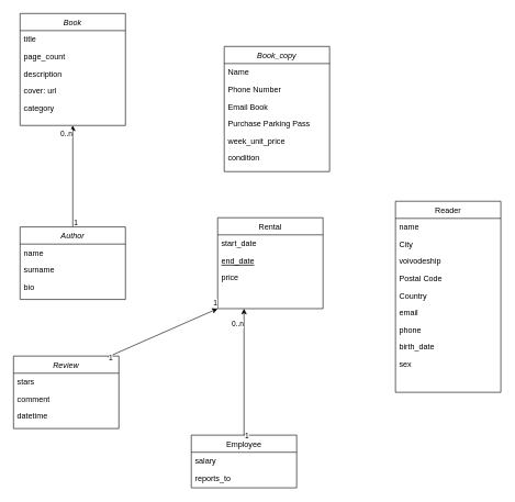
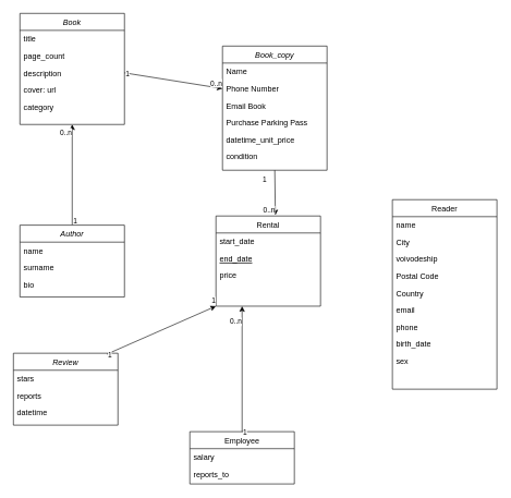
+ <mxCell id="47" value="" style="endArrow=classic;html=1;rounded=0;entryX=0;entryY=0.5;entryDx=0;entryDy=0;exitX=1;exitY=0.5;exitDx=0;exitDy=0;" edge="1" parent="1" source="30" target="4"><mxGeometry relative="1" as="geometry"><mxPoint x="210" y="170" as="sourcePoint" /><mxPoint x="380" y="150" as="targetPoint" /></mxGeometry></mxCell>
+ <mxCell id="48" value="1" style="edgeLabel;resizable=0;html=1;align=left;verticalAlign=bottom;" connectable="0" vertex="1" parent="47"><mxGeometry x="-1" relative="1" as="geometry"><mxPoint y="10" as="offset" /></mxGeometry></mxCell>
+ <mxCell id="49" value="0..n" style="edgeLabel;resizable=0;html=1;align=right;verticalAlign=bottom;" connectable="0" vertex="1" parent="47"><mxGeometry x="1" relative="1" as="geometry" /></mxCell>
- <mxCell id="7" value="week_unit_price" style="text;align=left;verticalAlign=top;spacingLeft=4;spacingRight=4;overflow=hidden;rotatable=0;points=[[0,0.5],[1,0.5]];portConstraint=eastwest;" vertex="1" parent="2"><mxGeometry y="130" width="160" height="26" as="geometry" /></mxCell>
+ <mxCell id="7" value="datetime_unit_price" style="text;align=left;verticalAlign=top;spacingLeft=4;spacingRight=4;overflow=hidden;rotatable=0;points=[[0,0.5],[1,0.5]];portConstraint=eastwest;" vertex="1" parent="2"><mxGeometry y="130" width="160" height="26" as="geometry" /></mxCell>
+ <mxCell id="44" value="" style="endArrow=classic;html=1;rounded=0;entryX=0.568;entryY=-0.008;entryDx=0;entryDy=0;exitX=0.5;exitY=1;exitDx=0;exitDy=0;entryPerimeter=0;" edge="1" parent="1" source="2" target="9"><mxGeometry relative="1" as="geometry"><mxPoint x="230" y="360" as="sourcePoint" /><mxPoint x="380" y="320" as="targetPoint" /></mxGeometry></mxCell>
+ <mxCell id="45" value="1" style="edgeLabel;resizable=0;html=1;align=left;verticalAlign=bottom;" connectable="0" vertex="1" parent="44"><mxGeometry x="-1" relative="1" as="geometry"><mxPoint x="-20" y="22" as="offset" /></mxGeometry></mxCell>
+ <mxCell id="46" value="0..n" style="edgeLabel;resizable=0;html=1;align=right;verticalAlign=bottom;" connectable="0" vertex="1" parent="44"><mxGeometry x="1" relative="1" as="geometry" /></mxCell>
- <mxCell id="38" value="comment" style="text;align=left;verticalAlign=top;spacingLeft=4;spacingRight=4;overflow=hidden;rotatable=0;points=[[0,0.5],[1,0.5]];portConstraint=eastwest;rounded=0;shadow=0;html=0;" vertex="1" parent="36"><mxGeometry y="52" width="160" height="26" as="geometry" /></mxCell>
+ <mxCell id="38" value="reports" style="text;align=left;verticalAlign=top;spacingLeft=4;spacingRight=4;overflow=hidden;rotatable=0;points=[[0,0.5],[1,0.5]];portConstraint=eastwest;rounded=0;shadow=0;html=0;" vertex="1" parent="36"><mxGeometry y="52" width="160" height="26" as="geometry" /></mxCell>
